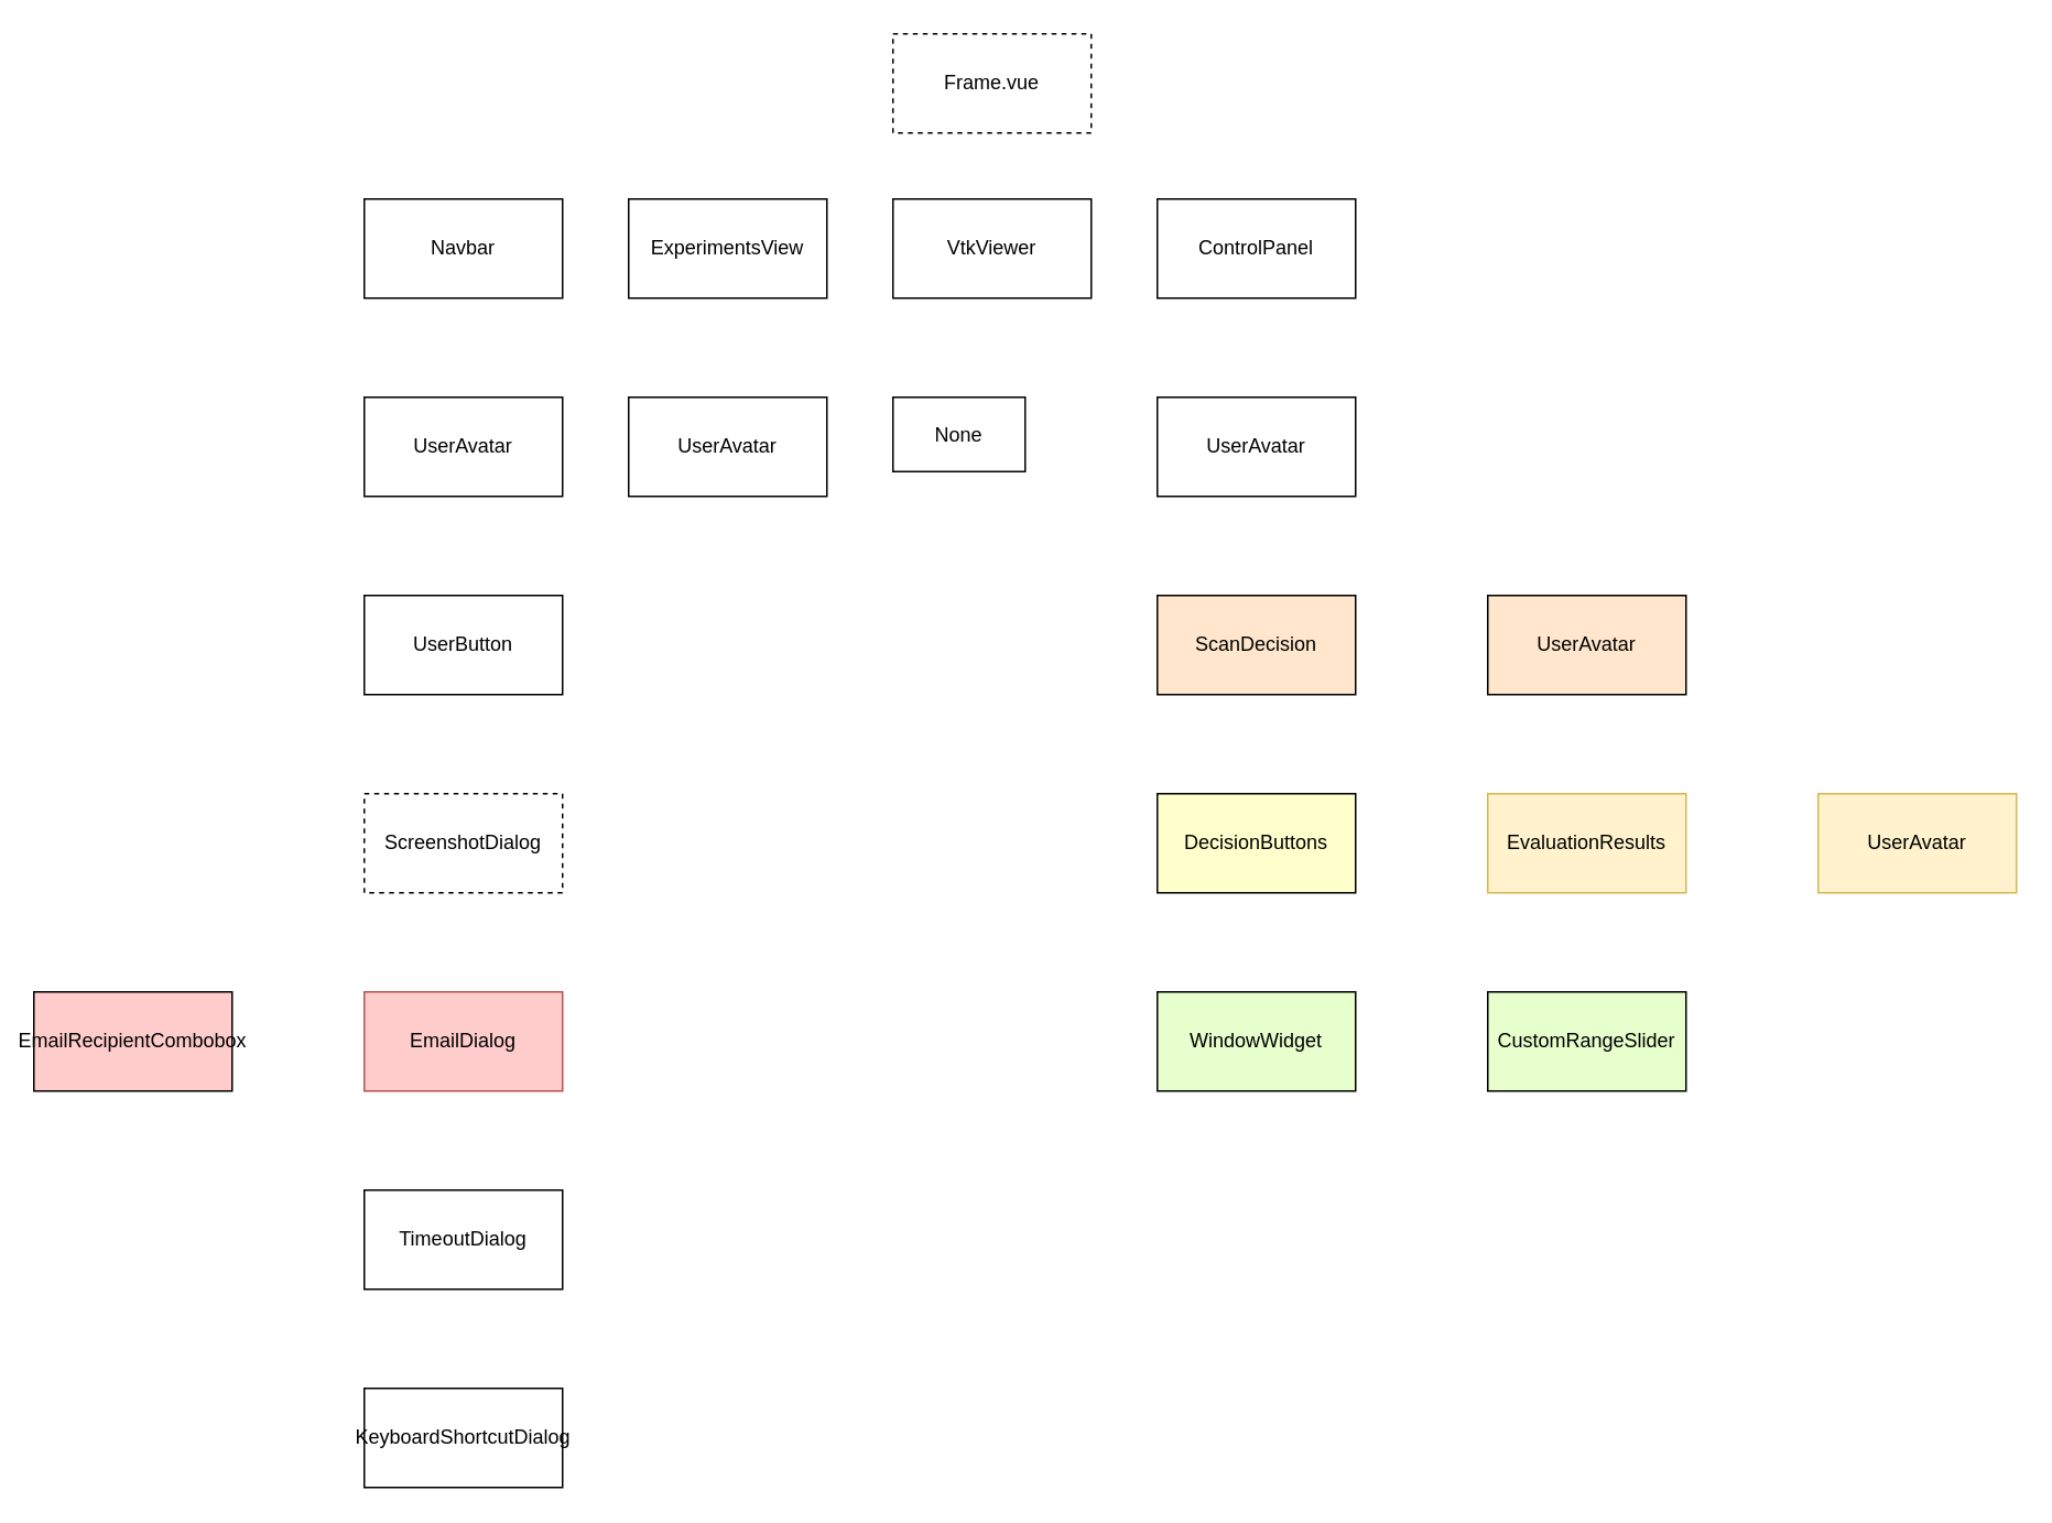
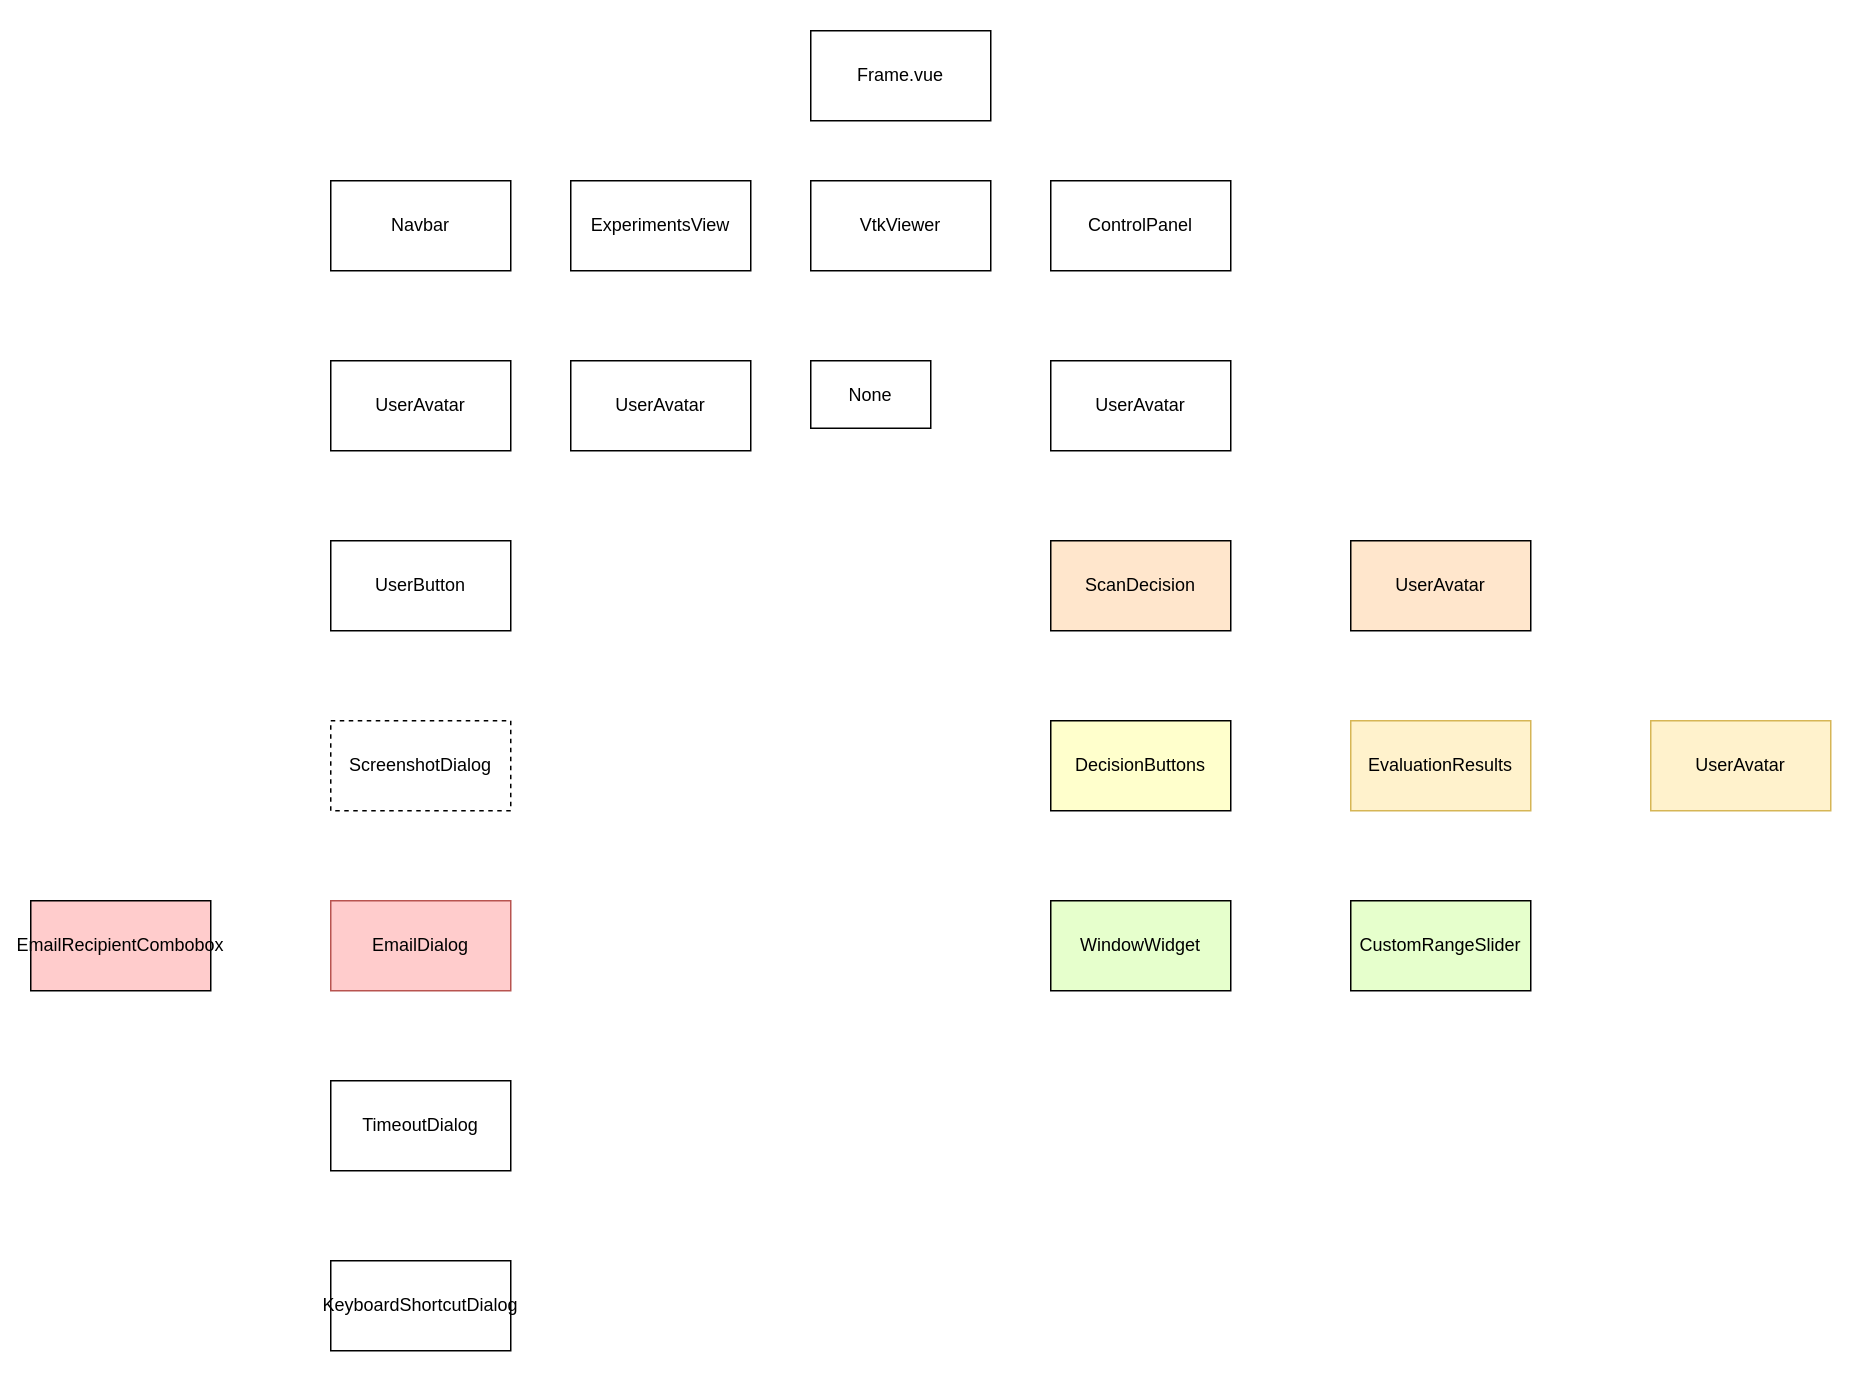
- <mxCell id="2" value="Frame.vue" style="rounded=0;whiteSpace=wrap;html=1;dashed=1;" vertex="1" parent="1"><mxGeometry x="540" y="20" width="120" height="60" as="geometry" /></mxCell>
+ <mxCell id="2" value="Frame.vue" style="rounded=0;whiteSpace=wrap;html=1;" vertex="1" parent="1"><mxGeometry x="540" y="20" width="120" height="60" as="geometry" /></mxCell>
